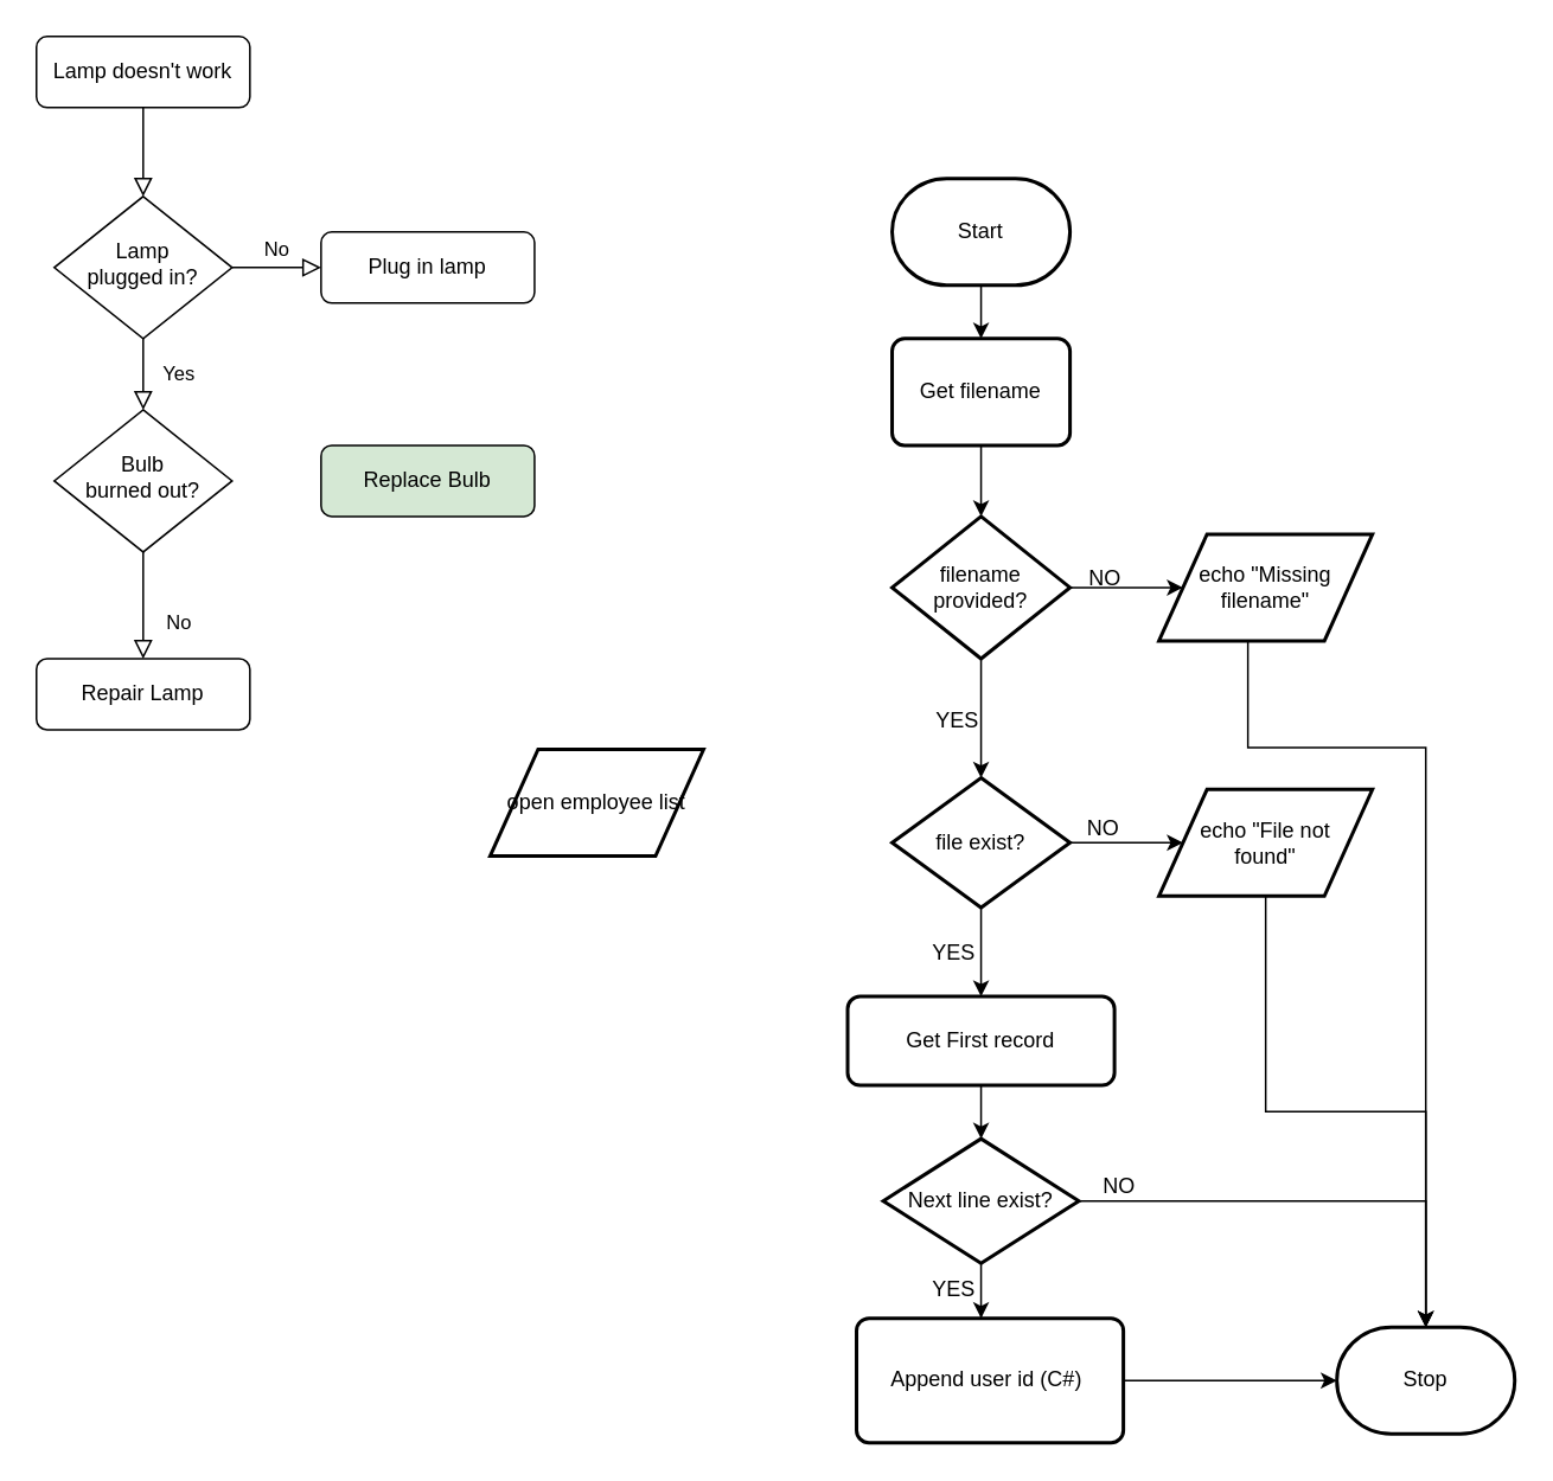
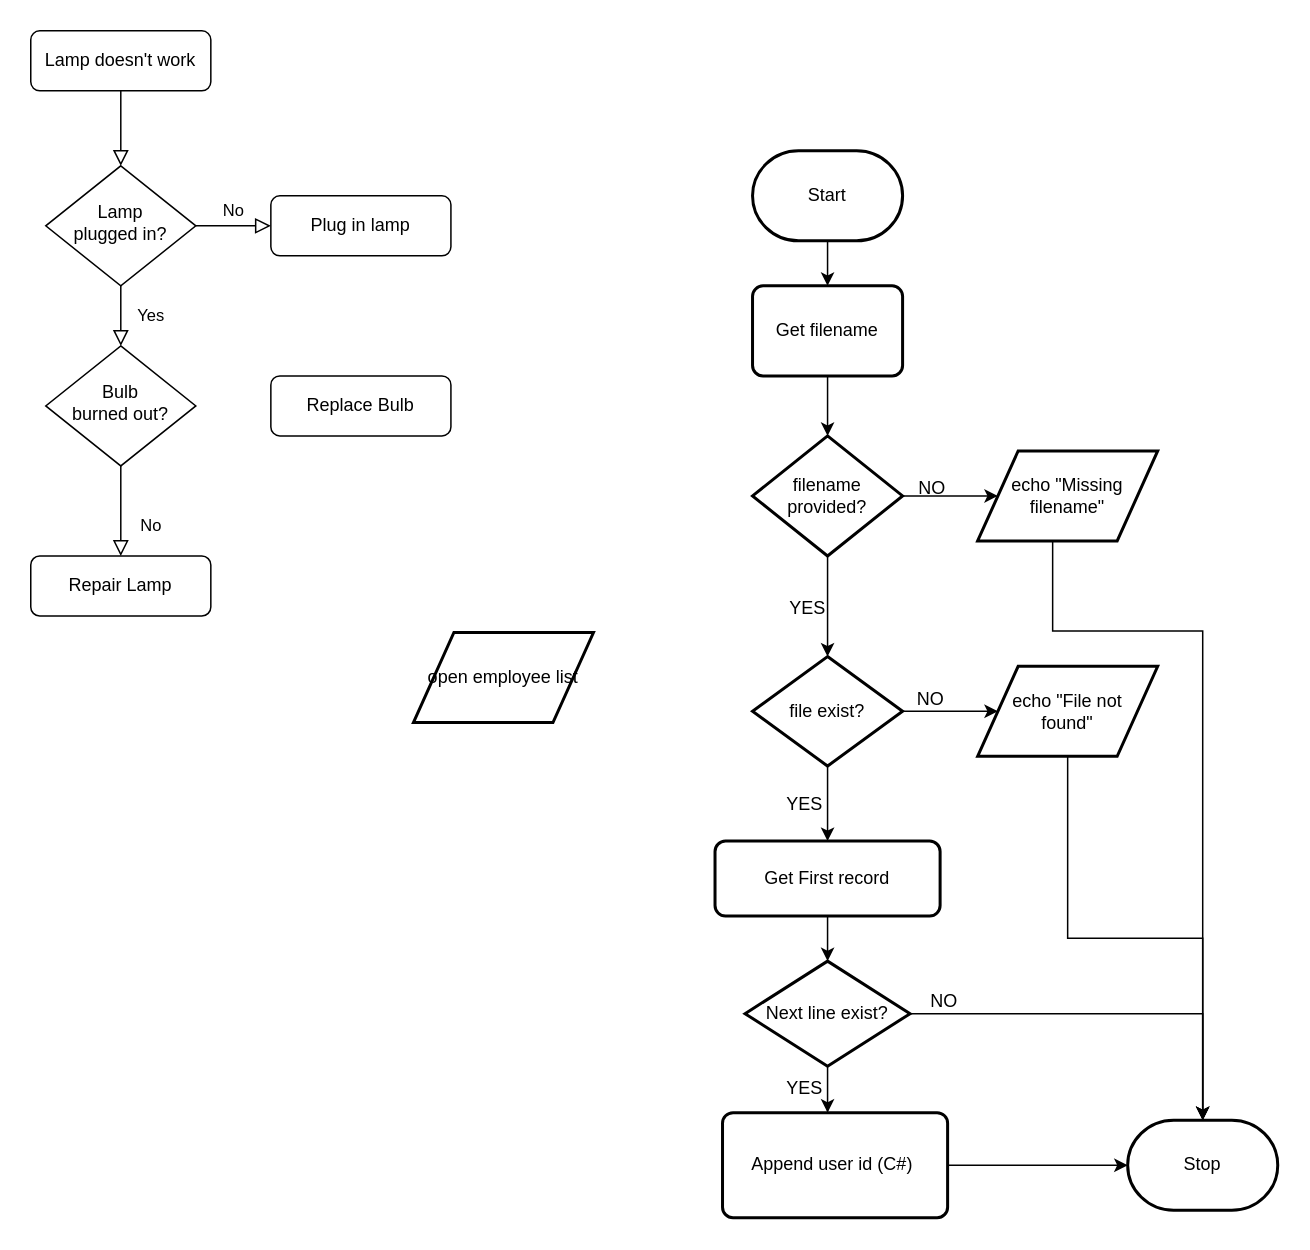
- <mxCell id="11" value="Replace Bulb" style="rounded=1;whiteSpace=wrap;html=1;fontSize=12;glass=0;strokeWidth=1;shadow=0;fillColor=#d5e8d4;" parent="1" vertex="1"><mxGeometry x="180" y="250" width="120" height="40" as="geometry" /></mxCell>
+ <mxCell id="11" value="Replace Bulb" style="rounded=1;whiteSpace=wrap;html=1;fontSize=12;glass=0;strokeWidth=1;shadow=0;" parent="1" vertex="1"><mxGeometry x="180" y="250" width="120" height="40" as="geometry" /></mxCell>
